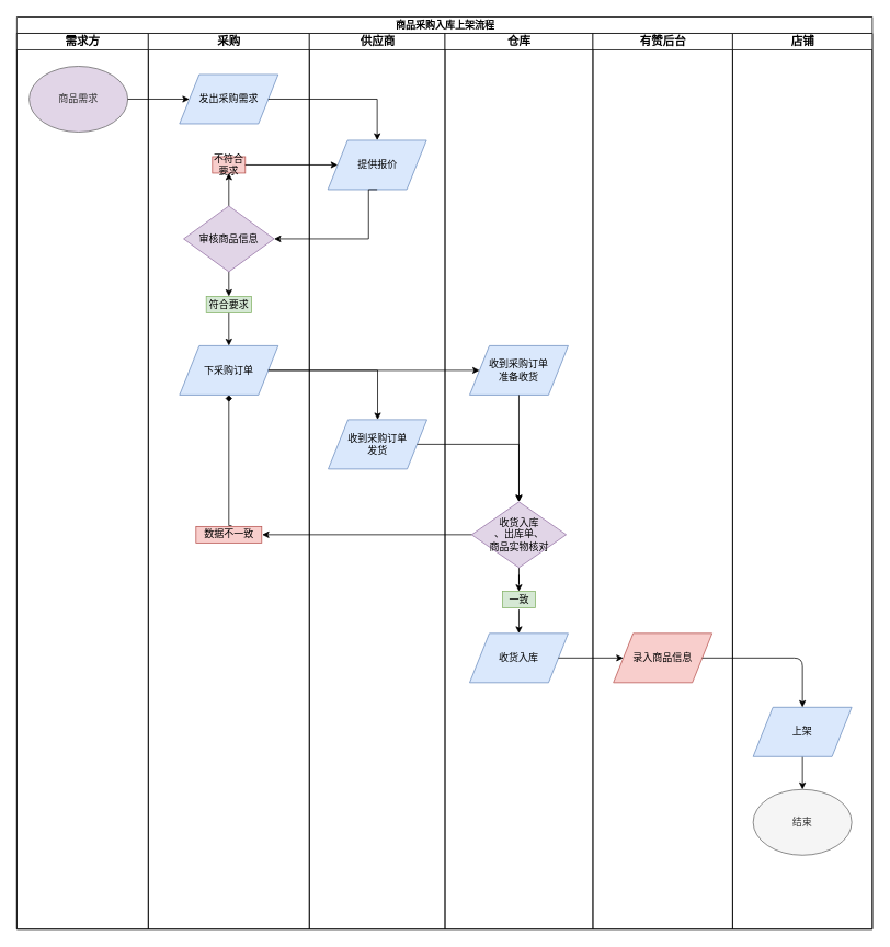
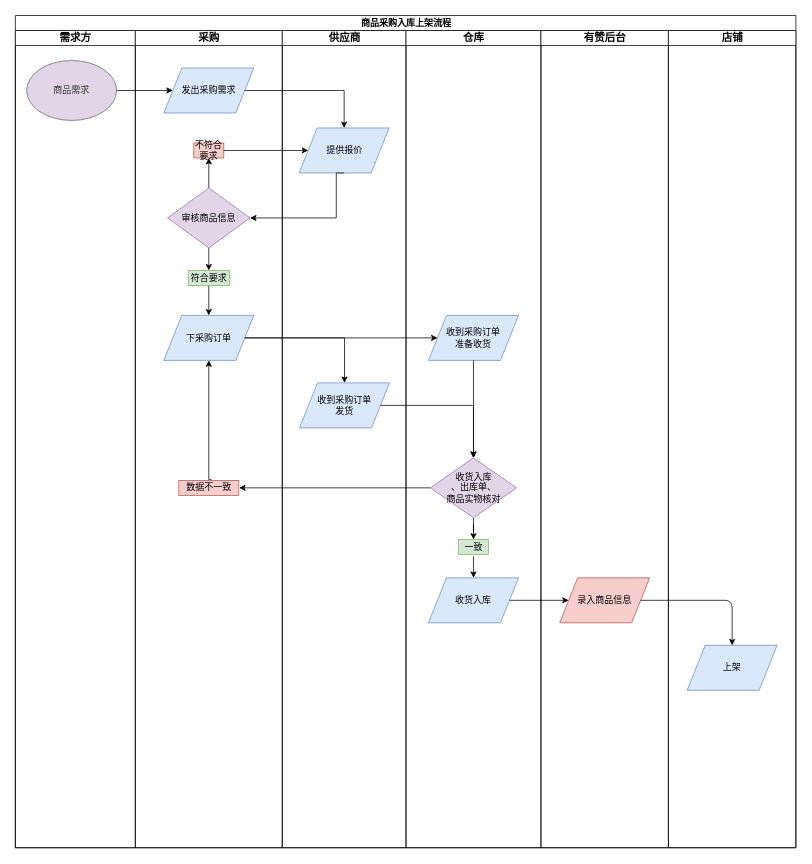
- <mxCell id="9" style="edgeStyle=orthogonalEdgeStyle;rounded=0;orthogonalLoop=1;jettySize=auto;html=1;exitX=0.544;exitY=-0.05;exitDx=0;exitDy=0;entryX=0.5;entryY=1;entryDx=0;entryDy=0;exitPerimeter=0;endArrow=diamond;" edge="1" parent="5" source="10" target="12"><mxGeometry relative="1" as="geometry"><mxPoint x="401" y="620" as="sourcePoint" /><mxPoint x="142.98" y="620" as="targetPoint" /><Array as="points"><mxPoint x="98" y="599" /></Array></mxGeometry></mxCell>
+ <mxCell id="9" style="edgeStyle=orthogonalEdgeStyle;rounded=0;orthogonalLoop=1;jettySize=auto;html=1;exitX=0.544;exitY=-0.05;exitDx=0;exitDy=0;entryX=0.5;entryY=1;entryDx=0;entryDy=0;exitPerimeter=0;" edge="1" parent="5" source="10" target="12"><mxGeometry relative="1" as="geometry"><mxPoint x="401" y="620" as="sourcePoint" /><mxPoint x="142.98" y="620" as="targetPoint" /><Array as="points"><mxPoint x="98" y="599" /></Array></mxGeometry></mxCell>
- <mxCell id="30" value="" style="endArrow=classic;html=1;exitX=0.5;exitY=1;exitDx=0;exitDy=0;entryX=0.5;entryY=0;entryDx=0;entryDy=0;" edge="1" parent="29" source="31" target="32"><mxGeometry width="50" height="50" relative="1" as="geometry"><mxPoint x="-281" y="540" as="sourcePoint" /><mxPoint x="-231" y="490" as="targetPoint" /></mxGeometry></mxCell>
- <mxCell id="32" value="结束" style="ellipse;whiteSpace=wrap;html=1;fillColor=#f5f5f5;strokeColor=#666666;fontColor=#333333;" vertex="1" parent="29"><mxGeometry x="25" y="920" width="120" height="80" as="geometry" /></mxCell>
